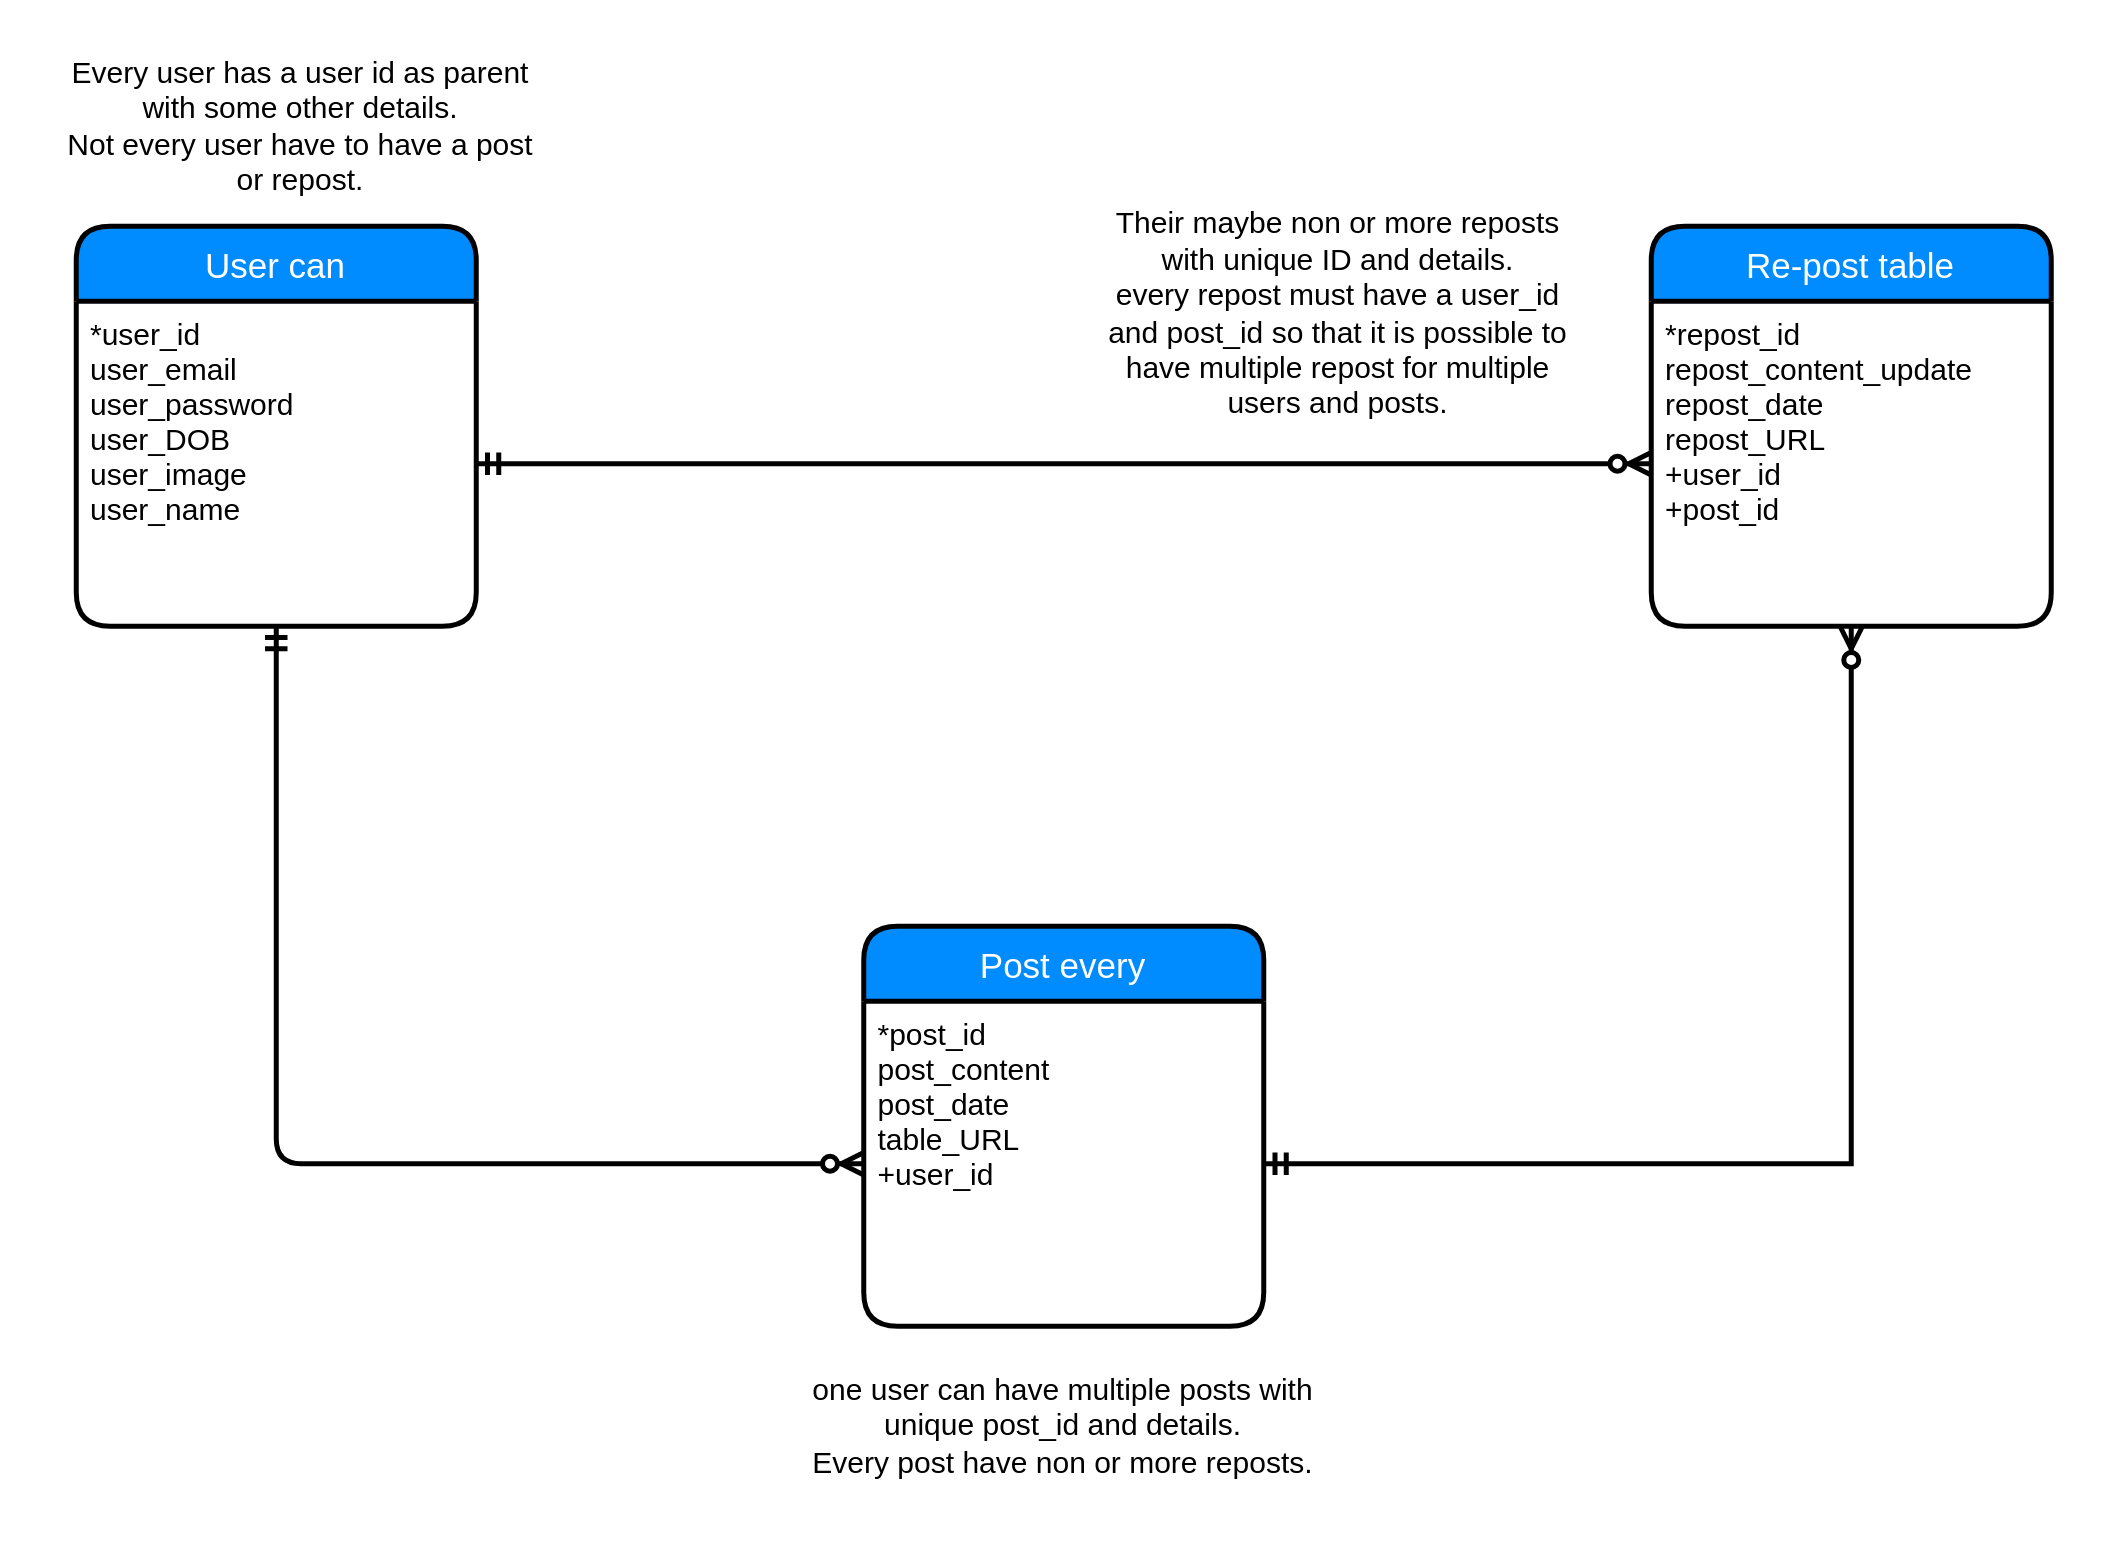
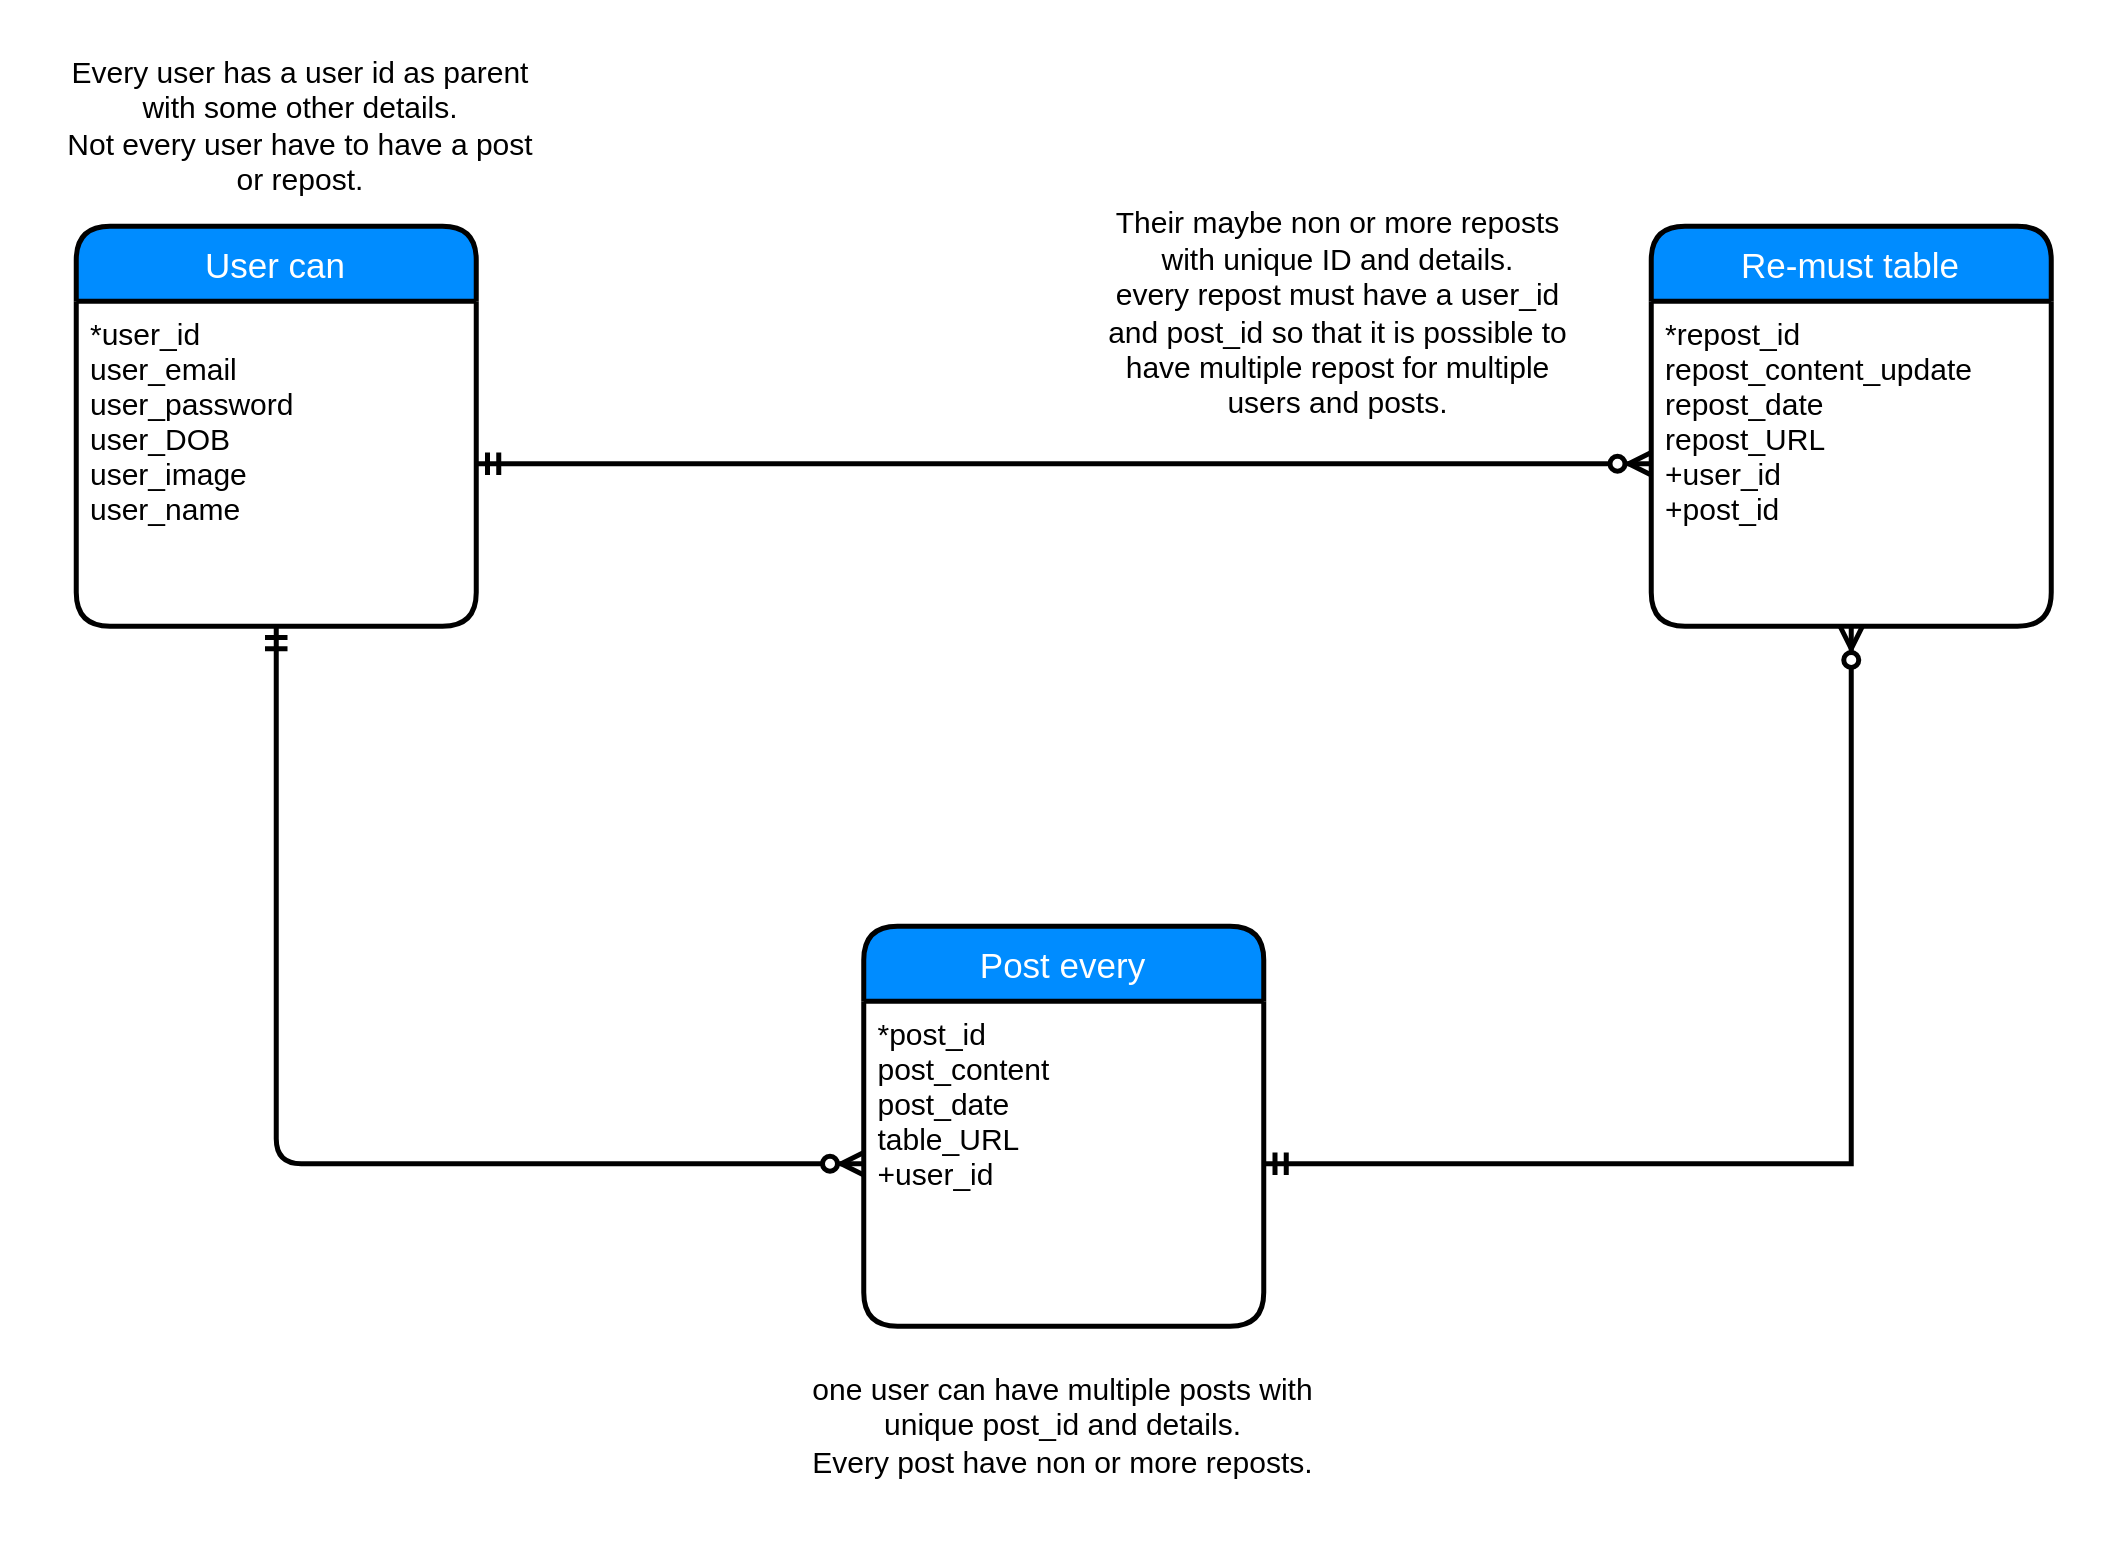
- <mxCell id="4" value="Re-post table" style="swimlane;childLayout=stackLayout;horizontal=1;startSize=30;horizontalStack=0;fillColor=#008cff;fontColor=#FFFFFF;rounded=1;fontSize=14;fontStyle=0;strokeWidth=2;resizeParent=0;resizeLast=1;shadow=0;dashed=0;align=center;" parent="1" vertex="1"><mxGeometry x="660" y="90" width="160" height="160" as="geometry" /></mxCell>
+ <mxCell id="4" value="Re-must table" style="swimlane;childLayout=stackLayout;horizontal=1;startSize=30;horizontalStack=0;fillColor=#008cff;fontColor=#FFFFFF;rounded=1;fontSize=14;fontStyle=0;strokeWidth=2;resizeParent=0;resizeLast=1;shadow=0;dashed=0;align=center;" parent="1" vertex="1"><mxGeometry x="660" y="90" width="160" height="160" as="geometry" /></mxCell>
